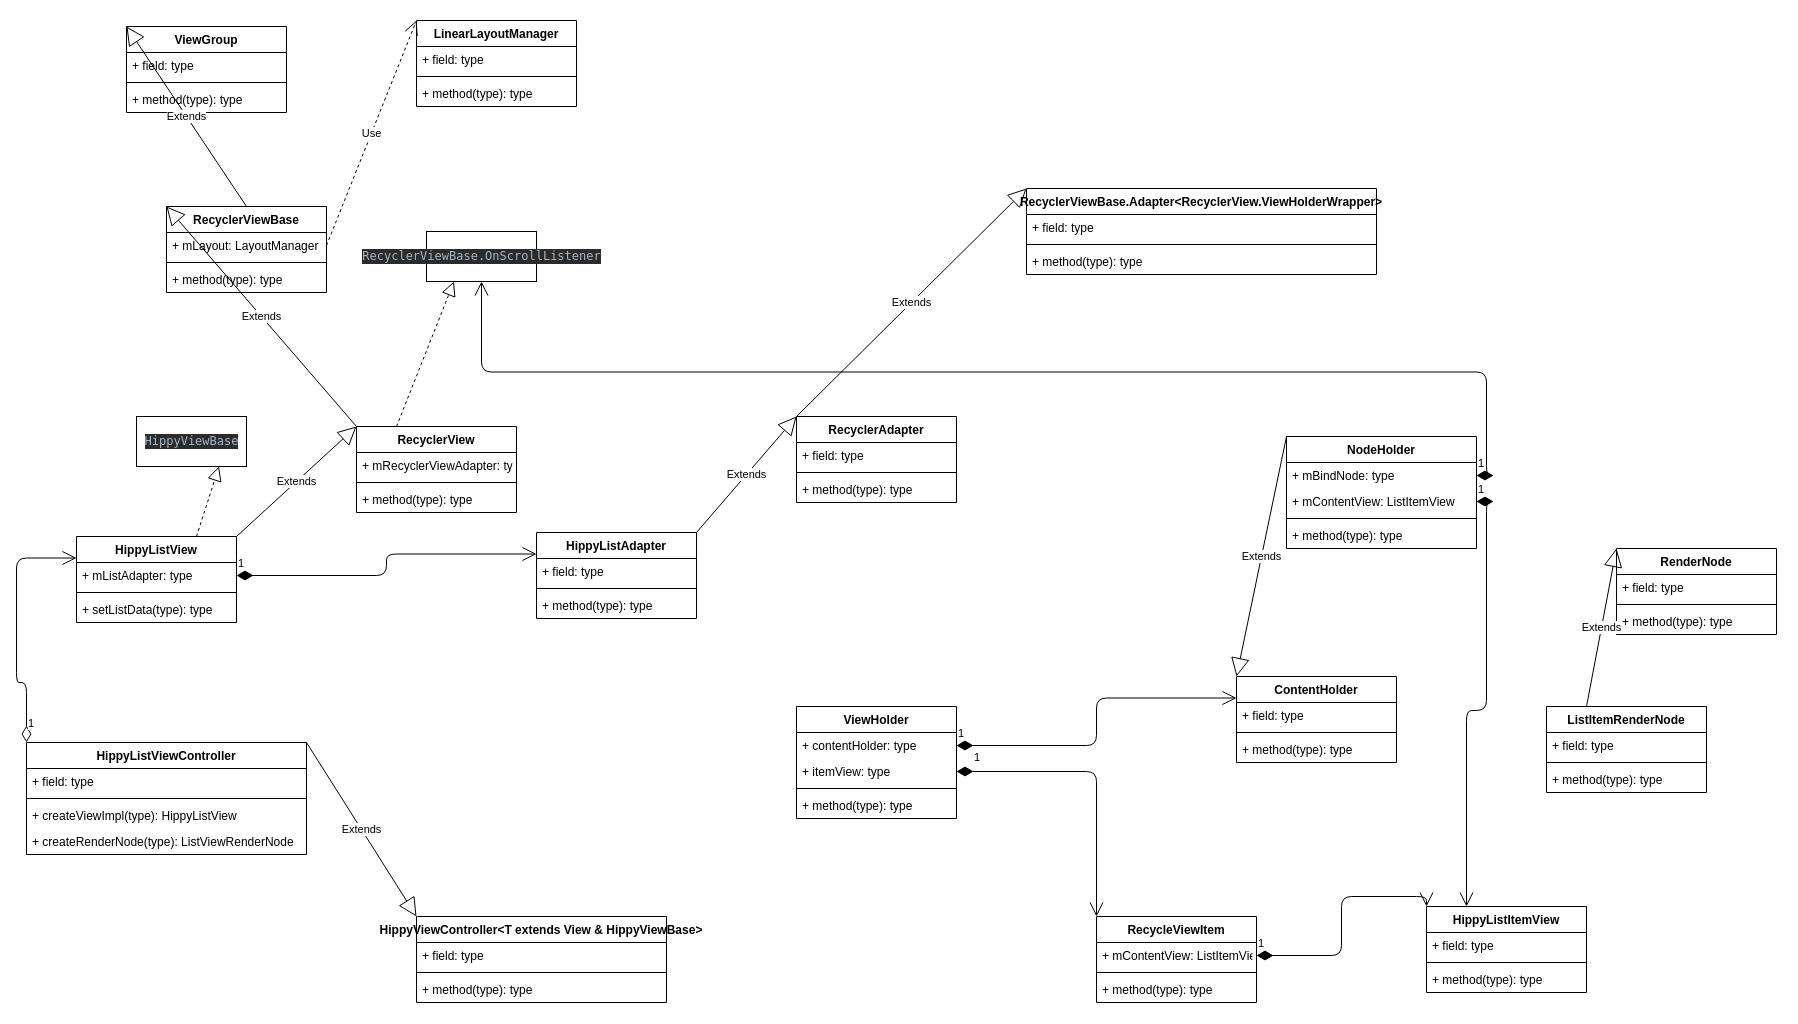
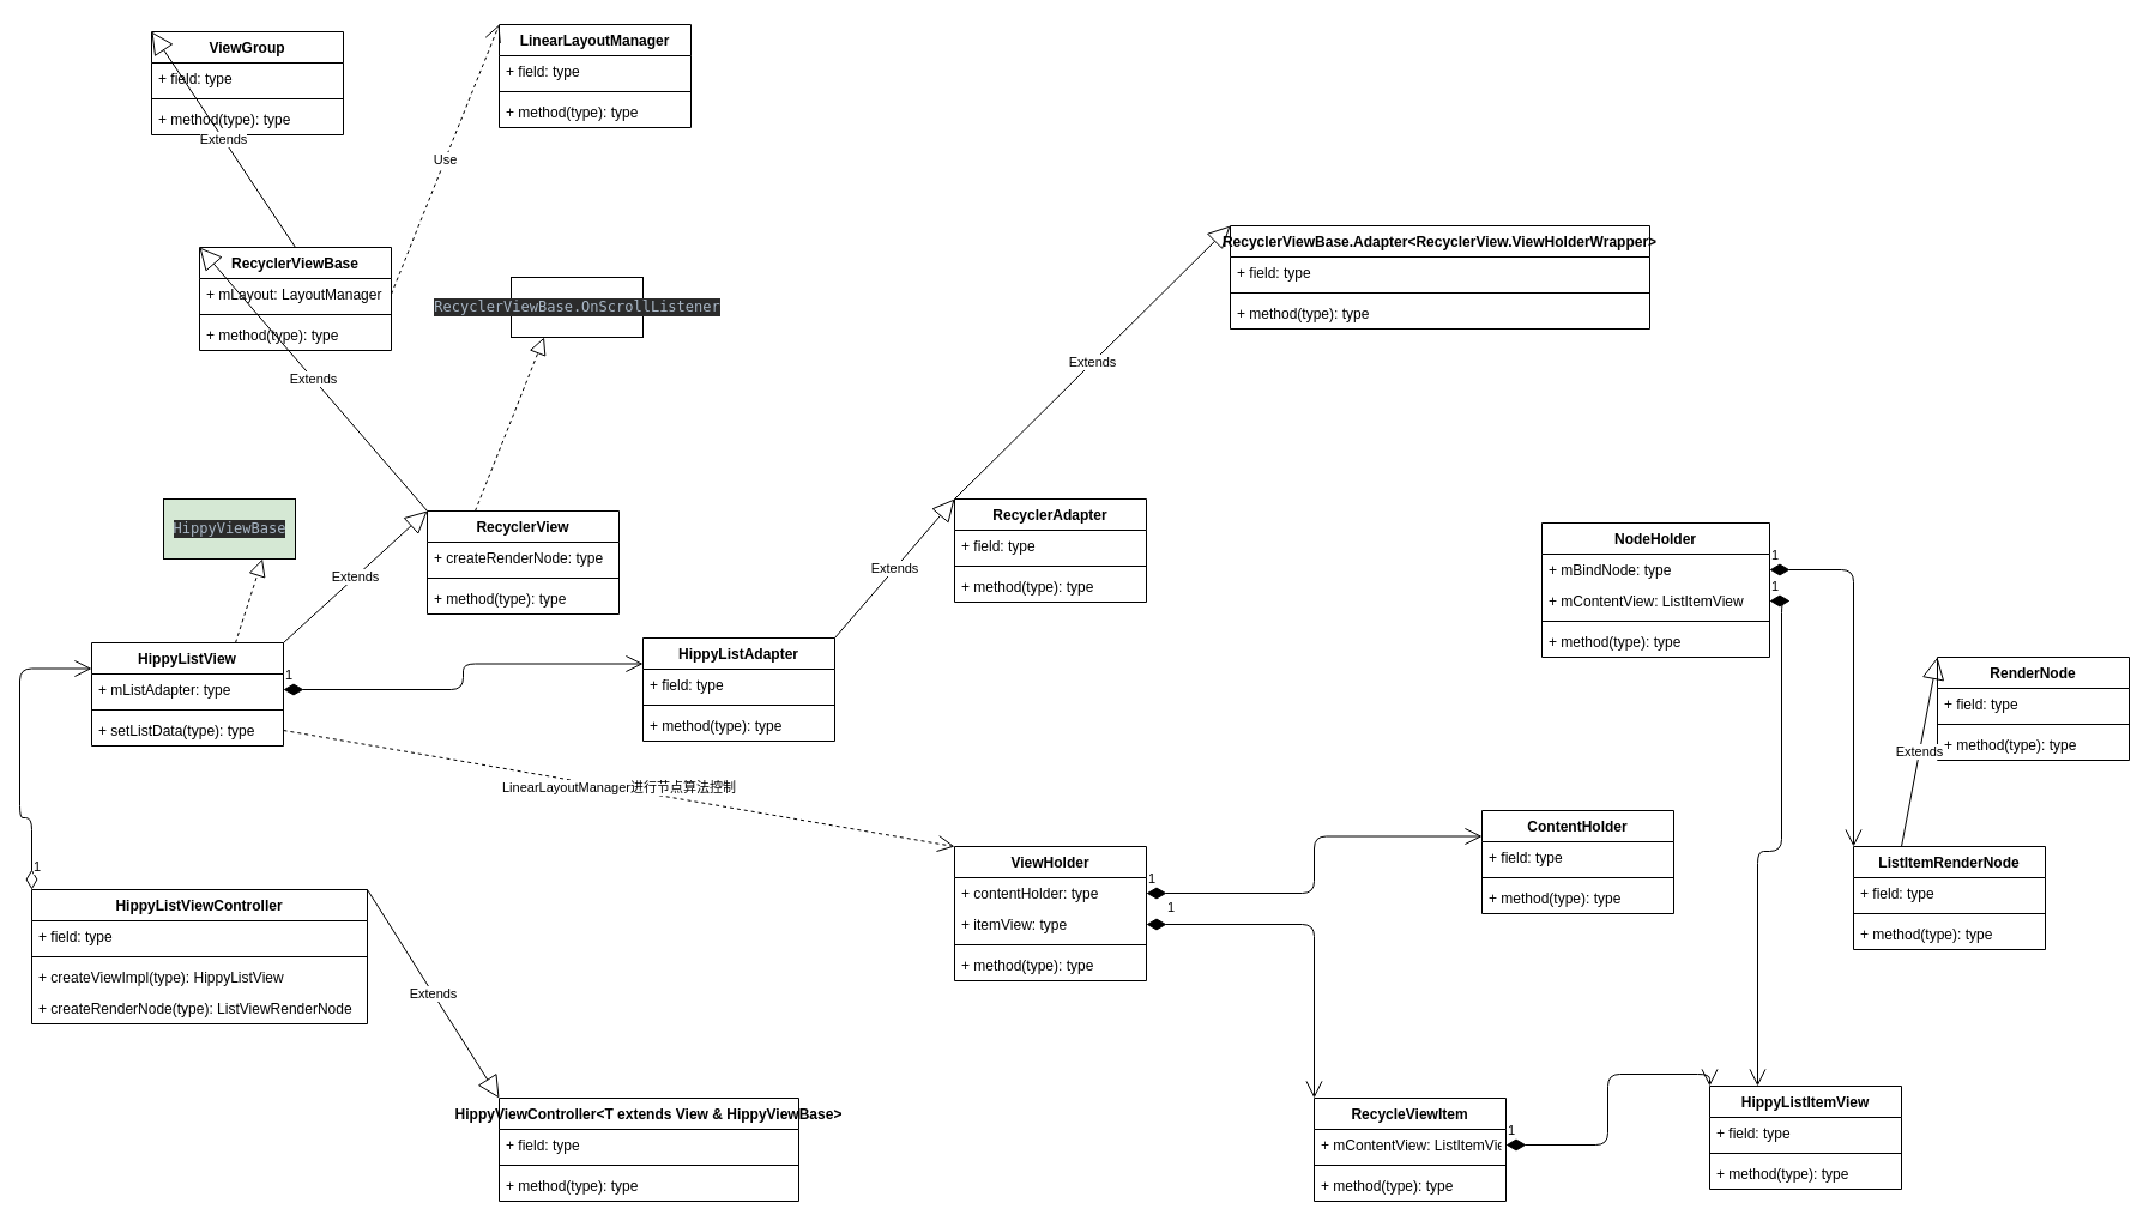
- <mxCell id="61" value="1" style="endArrow=open;html=1;endSize=12;startArrow=diamondThin;startSize=14;startFill=1;edgeStyle=orthogonalEdgeStyle;align=left;verticalAlign=bottom;exitX=1;exitY=0.5;exitDx=0;exitDy=0;" edge="1" parent="1" source="57" target="43"><mxGeometry x="-1" y="3" relative="1" as="geometry"><mxPoint x="1350" y="756" as="sourcePoint" /><mxPoint x="1460" y="840" as="targetPoint" /></mxGeometry></mxCell>
+ <mxCell id="61" value="1" style="endArrow=open;html=1;endSize=12;startArrow=diamondThin;startSize=14;startFill=1;edgeStyle=orthogonalEdgeStyle;align=left;verticalAlign=bottom;exitX=1;exitY=0.5;exitDx=0;exitDy=0;entryX=0;entryY=0;entryDx=0;entryDy=0;" edge="1" parent="1" source="57" target="66"><mxGeometry x="-1" y="3" relative="1" as="geometry"><mxPoint x="1350" y="756" as="sourcePoint" /><mxPoint x="1460" y="840" as="targetPoint" /></mxGeometry></mxCell>
- <mxCell id="22" value="&lt;pre style=&quot;background-color: #2b2b2b ; color: #a9b7c6 ; font-family: &amp;#34;menlo&amp;#34; , monospace ; font-size: 9.0pt&quot;&gt;HippyViewBase&lt;/pre&gt;" style="html=1;" vertex="1" parent="1"><mxGeometry x="130" y="416" width="110" height="50" as="geometry" /></mxCell>
+ <mxCell id="22" value="&lt;pre style=&quot;background-color: #2b2b2b ; color: #a9b7c6 ; font-family: &amp;#34;menlo&amp;#34; , monospace ; font-size: 9.0pt&quot;&gt;HippyViewBase&lt;/pre&gt;" style="html=1;fillColor=#d5e8d4;" vertex="1" parent="1"><mxGeometry x="130" y="416" width="110" height="50" as="geometry" /></mxCell>
- <mxCell id="17" value="+ mRecyclerViewAdapter: type" style="text;strokeColor=none;fillColor=none;align=left;verticalAlign=top;spacingLeft=4;spacingRight=4;overflow=hidden;rotatable=0;points=[[0,0.5],[1,0.5]];portConstraint=eastwest;" vertex="1" parent="16"><mxGeometry y="26" width="160" height="26" as="geometry" /></mxCell>
+ <mxCell id="17" value="+ createRenderNode: type" style="text;strokeColor=none;fillColor=none;align=left;verticalAlign=top;spacingLeft=4;spacingRight=4;overflow=hidden;rotatable=0;points=[[0,0.5],[1,0.5]];portConstraint=eastwest;" vertex="1" parent="16"><mxGeometry y="26" width="160" height="26" as="geometry" /></mxCell>
- <mxCell id="75" value="Extends" style="endArrow=block;endSize=16;endFill=0;html=1;entryX=0;entryY=0;entryDx=0;entryDy=0;exitX=0;exitY=0;exitDx=0;exitDy=0;" edge="1" parent="1" source="56" target="71"><mxGeometry width="160" relative="1" as="geometry"><mxPoint x="1040" y="546" as="sourcePoint" /><mxPoint x="1200" y="546" as="targetPoint" /></mxGeometry></mxCell>
+ <mxCell id="94" value="LinearLayoutManager进行节点算法控制" style="endArrow=open;endSize=12;dashed=1;html=1;entryX=0;entryY=0;entryDx=0;entryDy=0;exitX=1;exitY=0.5;exitDx=0;exitDy=0;" edge="1" parent="1" source="15" target="50"><mxGeometry width="160" relative="1" as="geometry"><mxPoint x="260" y="636" as="sourcePoint" /><mxPoint x="420" y="636" as="targetPoint" /></mxGeometry></mxCell>
